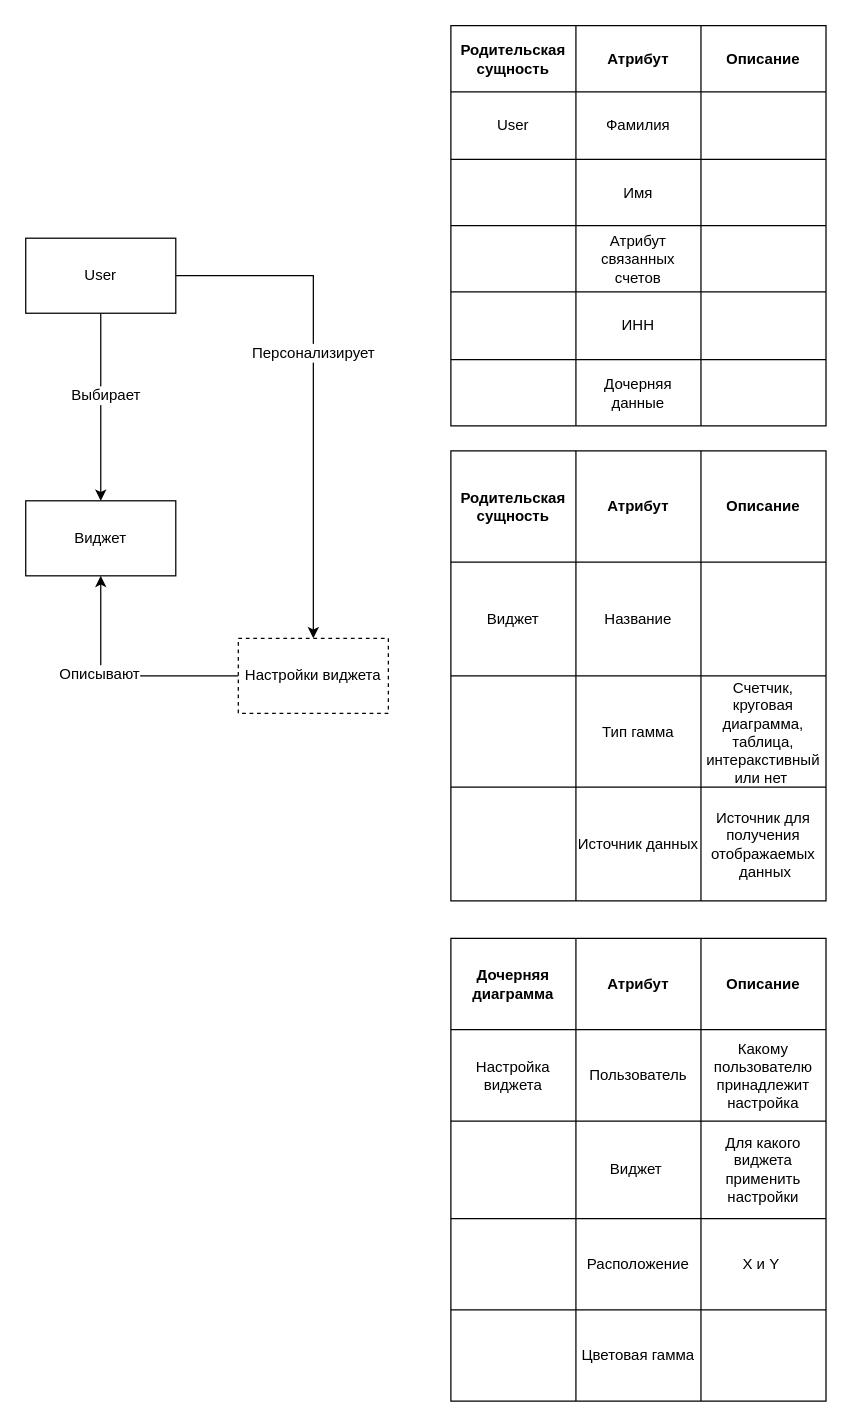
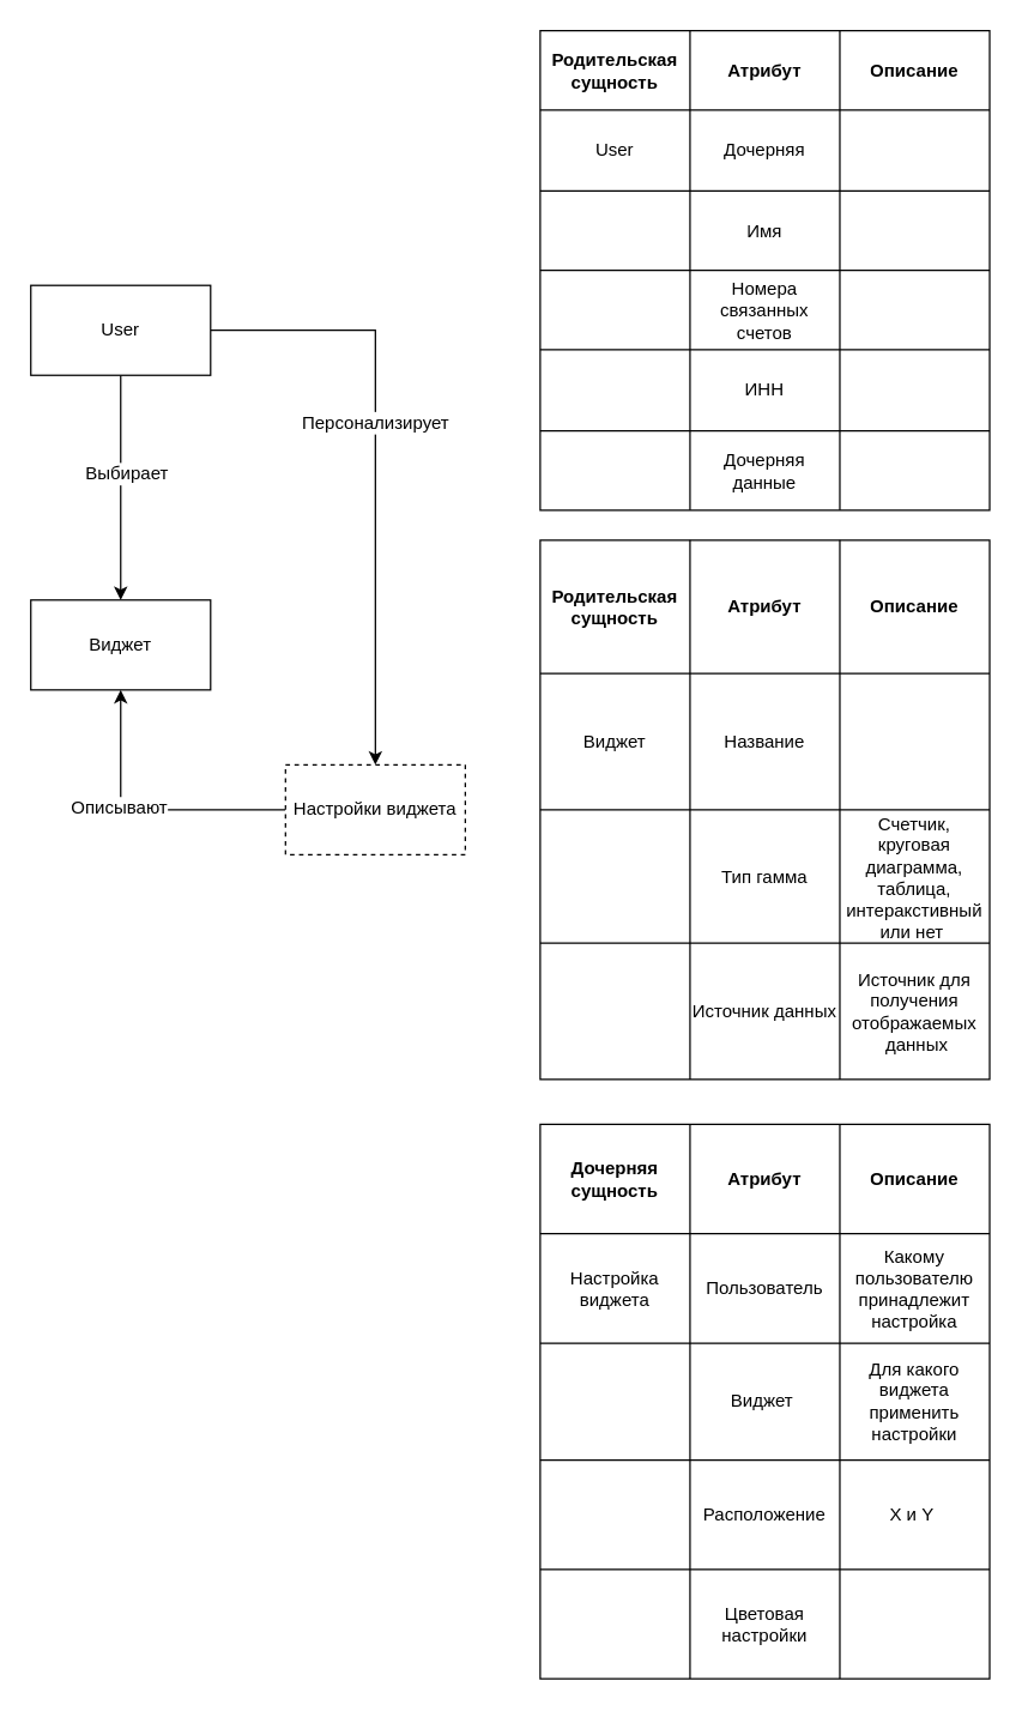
- <mxCell id="18" value="Фамилия" style="shape=partialRectangle;html=1;whiteSpace=wrap;connectable=0;strokeColor=inherit;overflow=hidden;fillColor=none;top=0;left=0;bottom=0;right=0;pointerEvents=1;fontSize=12;" vertex="1" parent="16"><mxGeometry x="100" width="100" height="54" as="geometry"><mxRectangle width="100" height="54" as="alternateBounds" /></mxGeometry></mxCell>
+ <mxCell id="18" value="Дочерняя" style="shape=partialRectangle;html=1;whiteSpace=wrap;connectable=0;strokeColor=inherit;overflow=hidden;fillColor=none;top=0;left=0;bottom=0;right=0;pointerEvents=1;fontSize=12;" vertex="1" parent="16"><mxGeometry x="100" width="100" height="54" as="geometry"><mxRectangle width="100" height="54" as="alternateBounds" /></mxGeometry></mxCell>
- <mxCell id="26" value="Атрибут связанных счетов" style="shape=partialRectangle;html=1;whiteSpace=wrap;connectable=0;strokeColor=inherit;overflow=hidden;fillColor=none;top=0;left=0;bottom=0;right=0;pointerEvents=1;fontSize=12;" vertex="1" parent="24"><mxGeometry x="100" width="100" height="53" as="geometry"><mxRectangle width="100" height="53" as="alternateBounds" /></mxGeometry></mxCell>
+ <mxCell id="26" value="Номера связанных счетов" style="shape=partialRectangle;html=1;whiteSpace=wrap;connectable=0;strokeColor=inherit;overflow=hidden;fillColor=none;top=0;left=0;bottom=0;right=0;pointerEvents=1;fontSize=12;" vertex="1" parent="24"><mxGeometry x="100" width="100" height="53" as="geometry"><mxRectangle width="100" height="53" as="alternateBounds" /></mxGeometry></mxCell>
- <mxCell id="55" value="Дочерняя диаграмма" style="shape=partialRectangle;html=1;whiteSpace=wrap;connectable=0;strokeColor=inherit;overflow=hidden;fillColor=none;top=0;left=0;bottom=0;right=0;pointerEvents=1;fontSize=12;fontStyle=1" vertex="1" parent="54"><mxGeometry width="100" height="73" as="geometry"><mxRectangle width="100" height="73" as="alternateBounds" /></mxGeometry></mxCell>
+ <mxCell id="55" value="Дочерняя сущность" style="shape=partialRectangle;html=1;whiteSpace=wrap;connectable=0;strokeColor=inherit;overflow=hidden;fillColor=none;top=0;left=0;bottom=0;right=0;pointerEvents=1;fontSize=12;fontStyle=1" vertex="1" parent="54"><mxGeometry width="100" height="73" as="geometry"><mxRectangle width="100" height="73" as="alternateBounds" /></mxGeometry></mxCell>
- <mxCell id="72" value="Цветовая гамма" style="shape=partialRectangle;html=1;whiteSpace=wrap;connectable=0;strokeColor=inherit;overflow=hidden;fillColor=none;top=0;left=0;bottom=0;right=0;pointerEvents=1;fontSize=12;" vertex="1" parent="70"><mxGeometry x="100" width="100" height="73" as="geometry"><mxRectangle width="100" height="73" as="alternateBounds" /></mxGeometry></mxCell>
+ <mxCell id="72" value="Цветовая настройки" style="shape=partialRectangle;html=1;whiteSpace=wrap;connectable=0;strokeColor=inherit;overflow=hidden;fillColor=none;top=0;left=0;bottom=0;right=0;pointerEvents=1;fontSize=12;" vertex="1" parent="70"><mxGeometry x="100" width="100" height="73" as="geometry"><mxRectangle width="100" height="73" as="alternateBounds" /></mxGeometry></mxCell>
